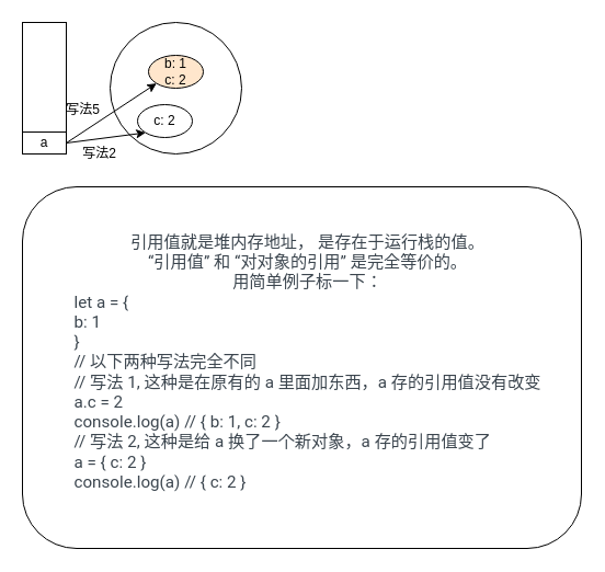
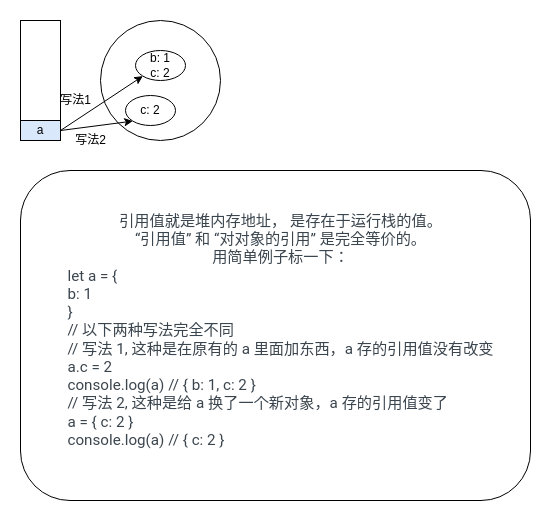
- <mxCell id="4" value="b: 1&lt;br&gt;c: 2" style="ellipse;whiteSpace=wrap;html=1;fillColor=#ffe6cc;" parent="1" vertex="1"><mxGeometry x="135" y="50" width="50" height="30" as="geometry" /></mxCell>
+ <mxCell id="4" value="b: 1&lt;br&gt;c: 2" style="ellipse;whiteSpace=wrap;html=1;" parent="1" vertex="1"><mxGeometry x="135" y="50" width="50" height="30" as="geometry" /></mxCell>
- <mxCell id="8" value="写法5" style="text;html=1;align=center;verticalAlign=middle;resizable=0;points=[];autosize=1;strokeColor=none;" parent="1" vertex="1"><mxGeometry x="50" y="90" width="50" height="20" as="geometry" /></mxCell>
+ <mxCell id="8" value="写法1" style="text;html=1;align=center;verticalAlign=middle;resizable=0;points=[];autosize=1;strokeColor=none;" parent="1" vertex="1"><mxGeometry x="50" y="90" width="50" height="20" as="geometry" /></mxCell>
- <mxCell id="5" value="a&lt;br&gt;" style="rounded=0;whiteSpace=wrap;html=1;" parent="1" vertex="1"><mxGeometry x="20" y="120" width="40" height="20" as="geometry" /></mxCell>
+ <mxCell id="5" value="a&lt;br&gt;" style="rounded=0;whiteSpace=wrap;html=1;fillColor=#dae8fc;" parent="1" vertex="1"><mxGeometry x="20" y="120" width="40" height="20" as="geometry" /></mxCell>
